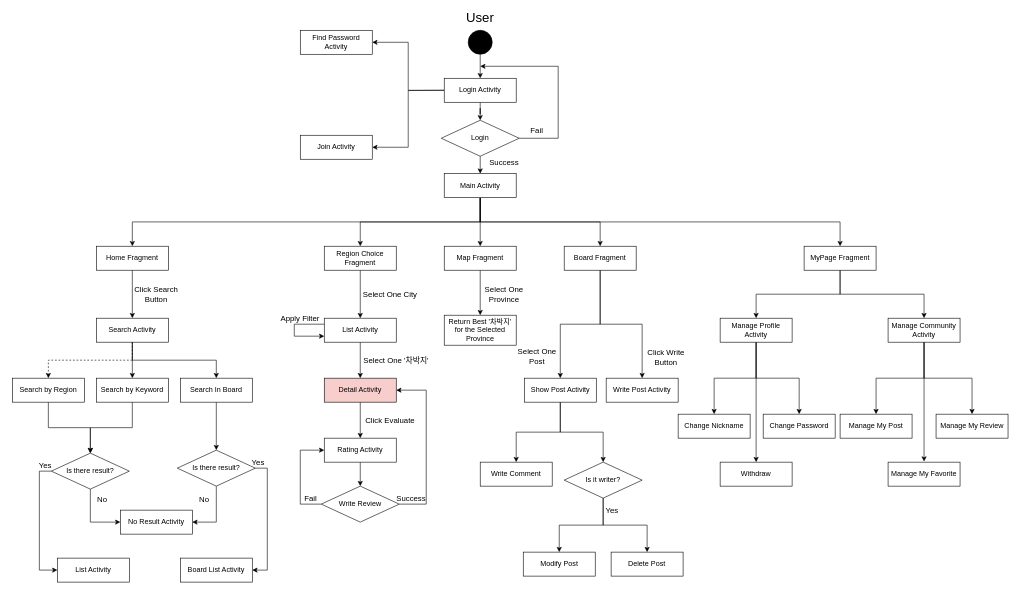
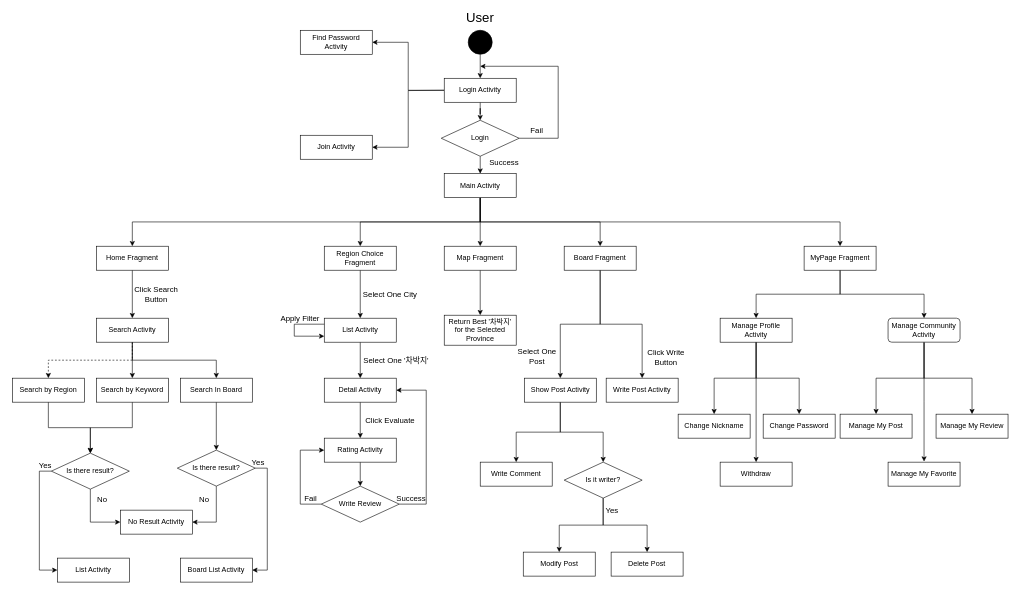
- <mxCell id="51" value="&lt;span style=&quot;font-size: 13px&quot;&gt;Select One Province&lt;/span&gt;" style="text;html=1;strokeColor=none;fillColor=none;align=center;verticalAlign=middle;whiteSpace=wrap;rounded=0;" vertex="1" parent="1"><mxGeometry x="800" y="470" width="80" height="40" as="geometry" /></mxCell>
- <mxCell id="72" value="Manage Community Activity" style="rounded=0;whiteSpace=wrap;html=1;" vertex="1" parent="1"><mxGeometry x="1480" y="530" width="120" height="40" as="geometry" /></mxCell>
+ <mxCell id="72" value="Manage Community Activity" style="whiteSpace=wrap;html=1;rounded=1;" vertex="1" parent="1"><mxGeometry x="1480" y="530" width="120" height="40" as="geometry" /></mxCell>
- <mxCell id="37" value="Detail Activity" style="rounded=0;whiteSpace=wrap;html=1;fillColor=#f8cecc;" vertex="1" parent="1"><mxGeometry x="540" y="630" width="120" height="40" as="geometry" /></mxCell>
+ <mxCell id="37" value="Detail Activity" style="rounded=0;whiteSpace=wrap;html=1;" vertex="1" parent="1"><mxGeometry x="540" y="630" width="120" height="40" as="geometry" /></mxCell>
